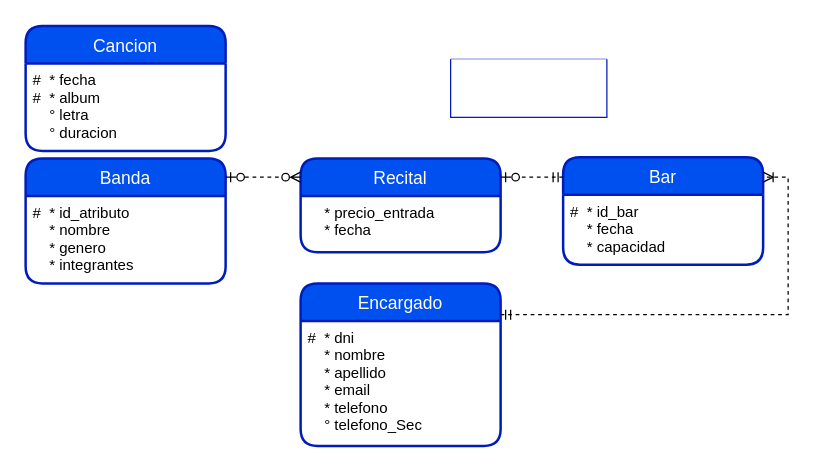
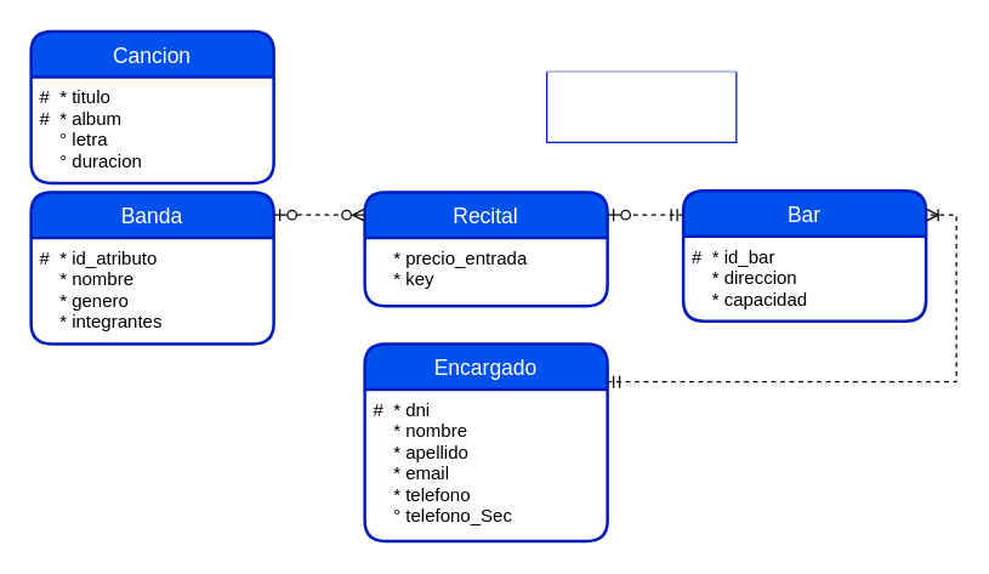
- <mxCell id="3" value="#  * fecha&#10;#  * album&#10;    ° letra&#10;    ° duracion&#10;" style="align=left;strokeColor=none;fillColor=none;spacingLeft=4;fontSize=12;verticalAlign=top;resizable=0;rotatable=0;part=1;" parent="2" vertex="1"><mxGeometry y="30" width="160" height="70" as="geometry" /></mxCell>
+ <mxCell id="3" value="#  * titulo&#10;#  * album&#10;    ° letra&#10;    ° duracion&#10;" style="align=left;strokeColor=none;fillColor=none;spacingLeft=4;fontSize=12;verticalAlign=top;resizable=0;rotatable=0;part=1;" parent="2" vertex="1"><mxGeometry y="30" width="160" height="70" as="geometry" /></mxCell>
- <mxCell id="9" value="#  * id_bar&#10;    * fecha&#10;    * capacidad" style="align=left;strokeColor=none;fillColor=none;spacingLeft=4;fontSize=12;verticalAlign=top;resizable=0;rotatable=0;part=1;" parent="8" vertex="1"><mxGeometry y="30" width="160" height="56" as="geometry" /></mxCell>
+ <mxCell id="9" value="#  * id_bar&#10;    * direccion&#10;    * capacidad" style="align=left;strokeColor=none;fillColor=none;spacingLeft=4;fontSize=12;verticalAlign=top;resizable=0;rotatable=0;part=1;" parent="8" vertex="1"><mxGeometry y="30" width="160" height="56" as="geometry" /></mxCell>
- <mxCell id="7" value="    * precio_entrada&#10;    * fecha&#10;" style="align=left;strokeColor=none;fillColor=none;spacingLeft=4;fontSize=12;verticalAlign=top;resizable=0;rotatable=0;part=1;" parent="6" vertex="1"><mxGeometry y="30" width="160" height="45" as="geometry" /></mxCell>
+ <mxCell id="7" value="    * precio_entrada&#10;    * key&#10;" style="align=left;strokeColor=none;fillColor=none;spacingLeft=4;fontSize=12;verticalAlign=top;resizable=0;rotatable=0;part=1;" parent="6" vertex="1"><mxGeometry y="30" width="160" height="45" as="geometry" /></mxCell>
